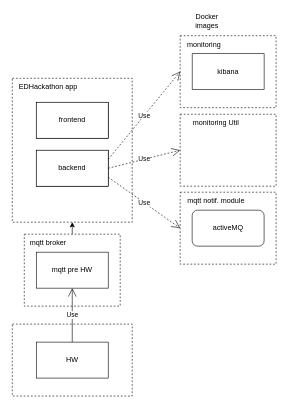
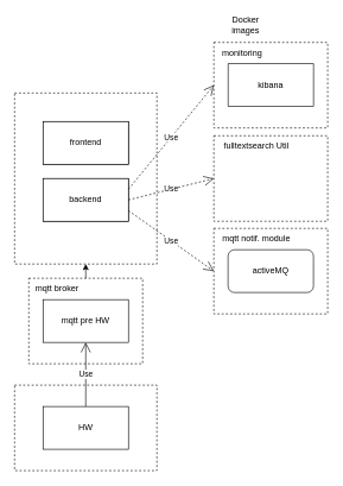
- <mxCell id="5" value="EDHackathon app" style="text;html=1;strokeColor=none;fillColor=none;align=center;verticalAlign=middle;whiteSpace=wrap;rounded=0;dashed=1;" vertex="1" parent="1"><mxGeometry x="30" y="130" width="100" height="30" as="geometry" /></mxCell>
- <mxCell id="12" value="monitoring Util" style="text;html=1;strokeColor=none;fillColor=none;align=center;verticalAlign=middle;whiteSpace=wrap;rounded=0;" vertex="1" parent="1"><mxGeometry x="310" y="190" width="100" height="30" as="geometry" /></mxCell>
+ <mxCell id="12" value="fulltextsearch Util" style="text;html=1;strokeColor=none;fillColor=none;align=center;verticalAlign=middle;whiteSpace=wrap;rounded=0;" vertex="1" parent="1"><mxGeometry x="310" y="190" width="100" height="30" as="geometry" /></mxCell>
